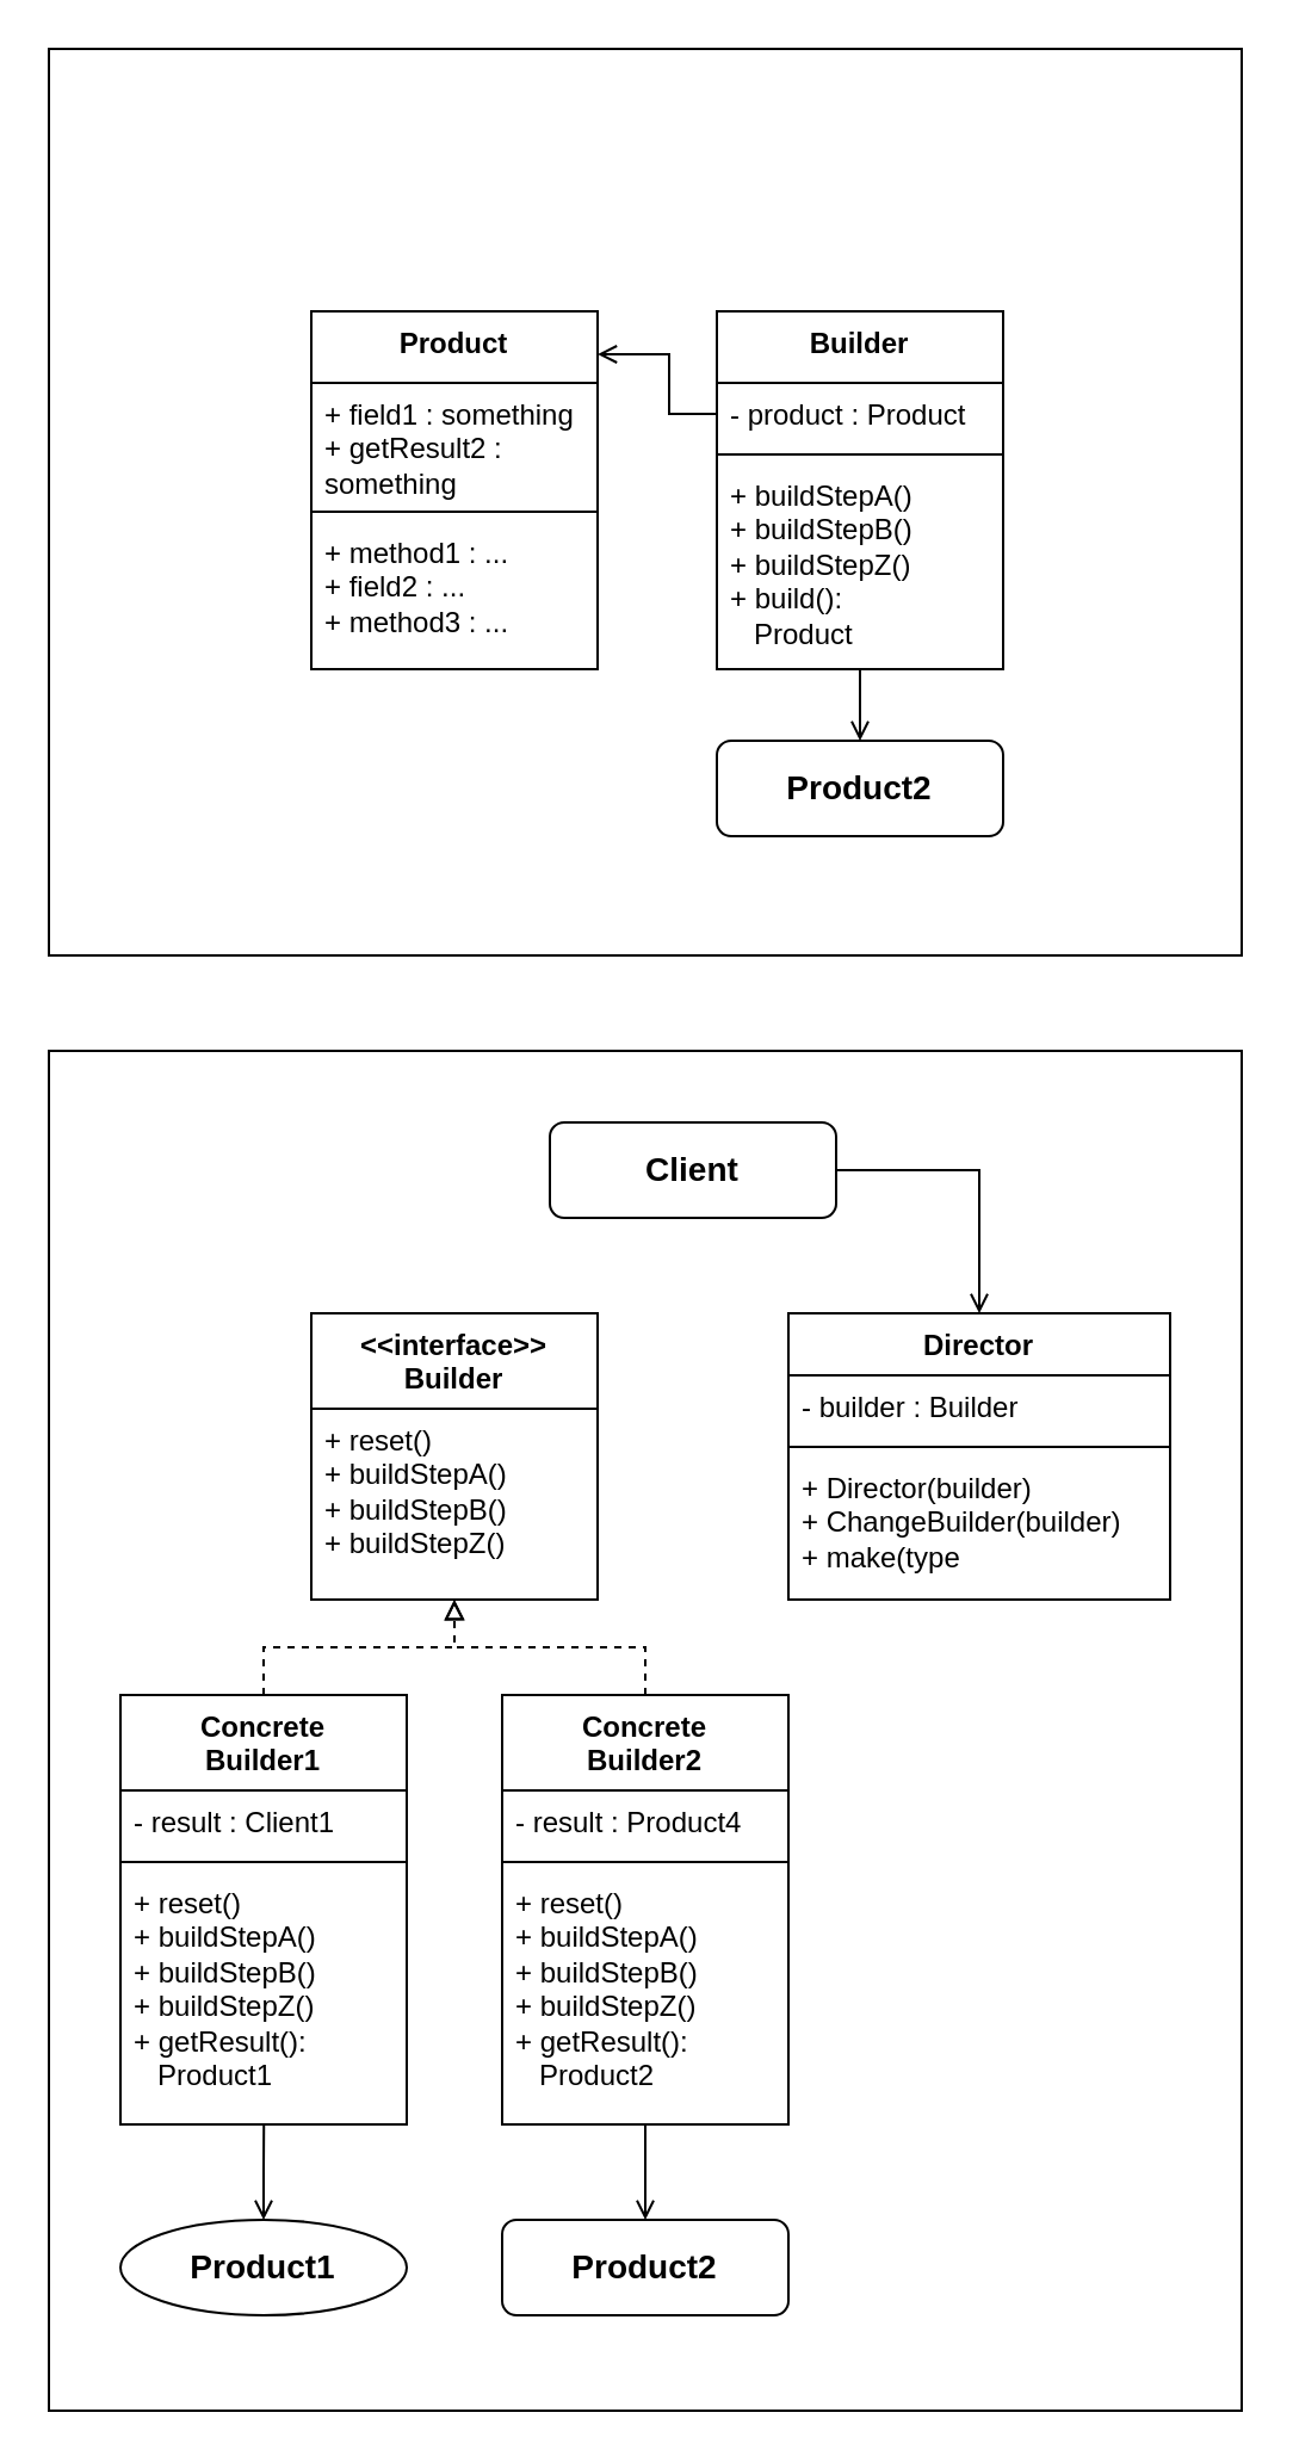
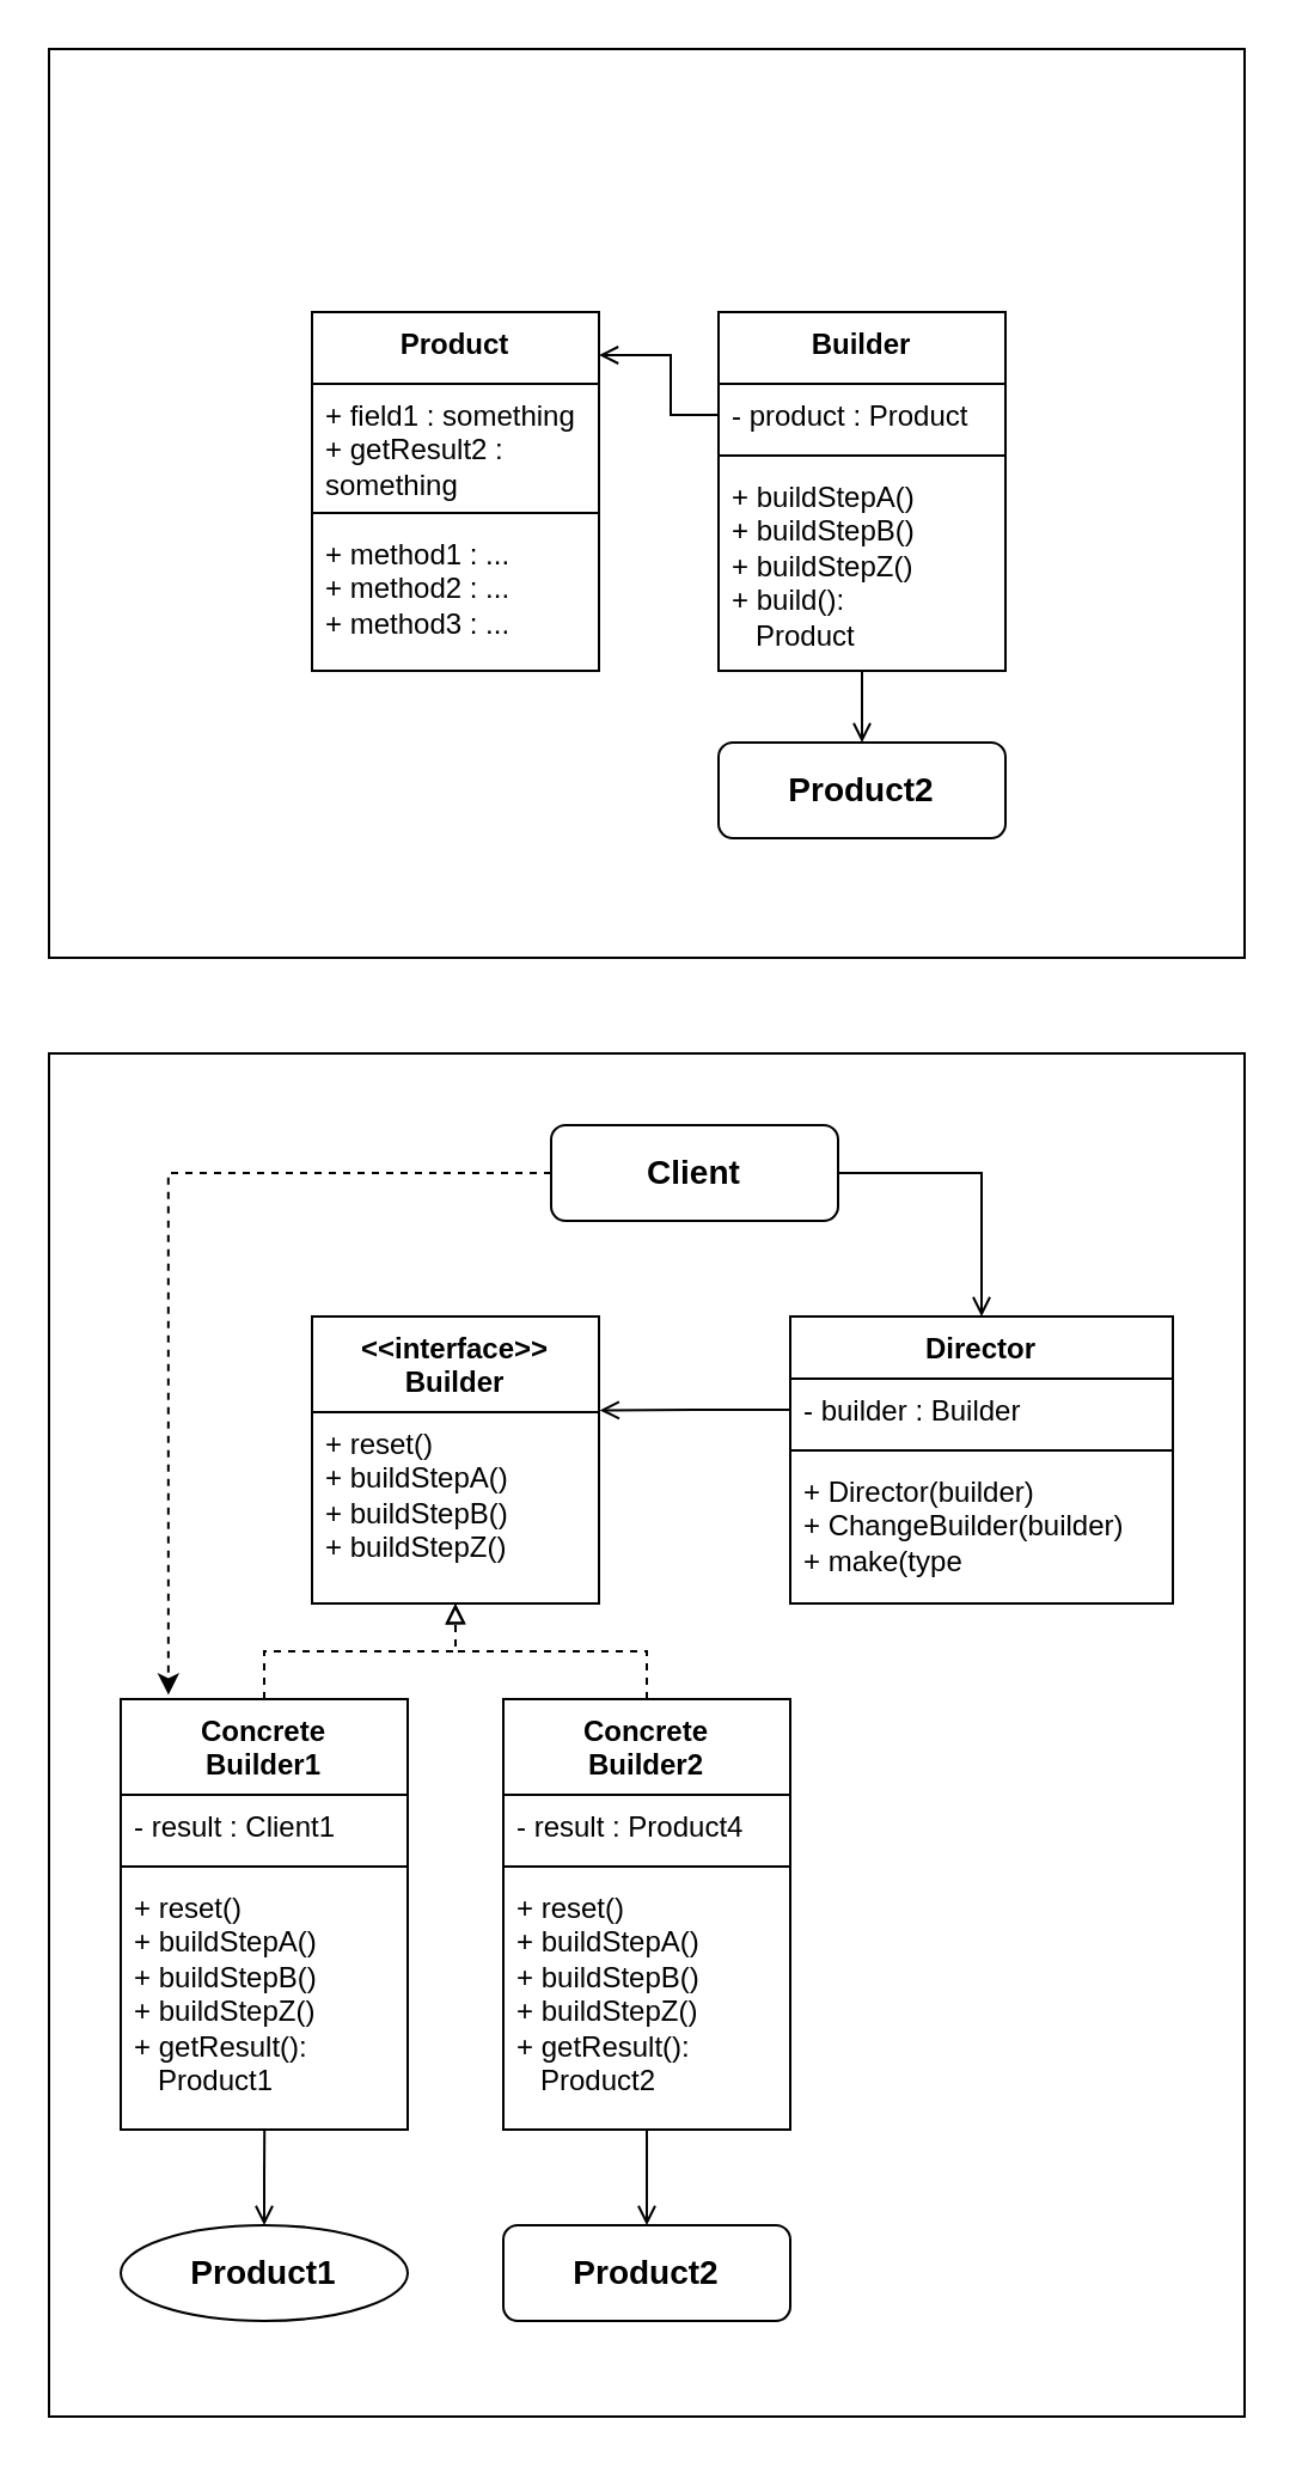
- <mxCell id="37" value="&lt;div&gt;+ method1 : ...&lt;/div&gt;&lt;div&gt;+ field2 : ...&lt;/div&gt;&lt;div&gt;+ method3 : ...&lt;/div&gt;" style="text;strokeColor=none;fillColor=none;align=left;verticalAlign=top;spacingLeft=4;spacingRight=4;overflow=hidden;rotatable=0;points=[[0,0.5],[1,0.5]];portConstraint=eastwest;whiteSpace=wrap;html=1;" vertex="1" parent="34"><mxGeometry y="88" width="120" height="62" as="geometry" /></mxCell>
+ <mxCell id="37" value="&lt;div&gt;+ method1 : ...&lt;/div&gt;&lt;div&gt;+ method2 : ...&lt;/div&gt;&lt;div&gt;+ method3 : ...&lt;/div&gt;" style="text;strokeColor=none;fillColor=none;align=left;verticalAlign=top;spacingLeft=4;spacingRight=4;overflow=hidden;rotatable=0;points=[[0,0.5],[1,0.5]];portConstraint=eastwest;whiteSpace=wrap;html=1;" vertex="1" parent="34"><mxGeometry y="88" width="120" height="62" as="geometry" /></mxCell>
+ <mxCell id="26" style="edgeStyle=orthogonalEdgeStyle;rounded=0;orthogonalLoop=1;jettySize=auto;html=1;entryX=0.166;entryY=-0.01;entryDx=0;entryDy=0;entryPerimeter=0;dashed=1;" edge="1" parent="1" source="4" target="11"><mxGeometry relative="1" as="geometry" /></mxCell>
+ <mxCell id="23" style="edgeStyle=orthogonalEdgeStyle;rounded=0;orthogonalLoop=1;jettySize=auto;html=1;entryX=1.003;entryY=0.327;entryDx=0;entryDy=0;entryPerimeter=0;endArrow=open;endFill=0;" edge="1" parent="1" source="6" target="9"><mxGeometry relative="1" as="geometry" /></mxCell>
